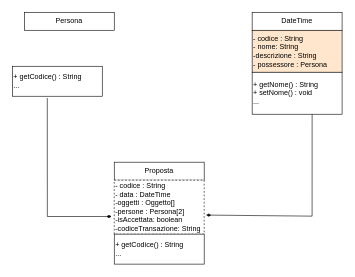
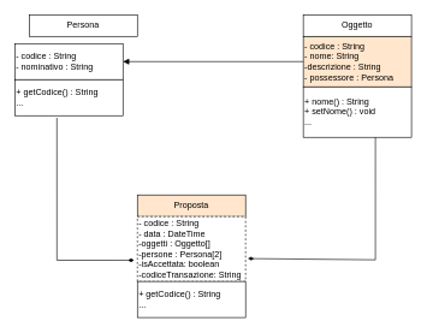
- <mxCell id="5" value="DateTime" style="rounded=0;whiteSpace=wrap;html=1;align=center;" parent="1" vertex="1"><mxGeometry x="420" y="20" width="150" height="30" as="geometry" /></mxCell>
+ <mxCell id="5" value="Oggetto" style="rounded=0;whiteSpace=wrap;html=1;align=center;" parent="1" vertex="1"><mxGeometry x="420" y="20" width="150" height="30" as="geometry" /></mxCell>
+ <mxCell id="3" value="&lt;div&gt;- codice : String&lt;/div&gt;&lt;div style=&quot;&quot;&gt;&lt;span style=&quot;background-color: initial;&quot;&gt;- nominativo : String&lt;/span&gt;&lt;/div&gt;" style="rounded=0;whiteSpace=wrap;html=1;align=left;" parent="1" vertex="1"><mxGeometry x="20" y="60" width="150" height="50" as="geometry" /></mxCell>
+ <mxCell id="6" style="edgeStyle=orthogonalEdgeStyle;rounded=0;hachureGap=4;orthogonalLoop=1;jettySize=auto;html=1;fontFamily=Architects Daughter;fontSource=https%3A%2F%2Ffonts.googleapis.com%2Fcss%3Ffamily%3DArchitects%2BDaughter;endArrow=none;endFill=0;exitX=1;exitY=0.5;exitDx=0;exitDy=0;entryX=0;entryY=0.5;entryDx=0;entryDy=0;startArrow=block;startFill=1;" parent="1" source="3" target="7" edge="1"><mxGeometry relative="1" as="geometry"><mxPoint x="410" y="130" as="targetPoint" /><Array as="points" /></mxGeometry></mxCell>
- <mxCell id="8" value="&lt;div&gt;+ getNome() : String&lt;/div&gt;&lt;div&gt;+ setNome() : void&lt;br&gt;&lt;/div&gt;&lt;div&gt;...&lt;/div&gt;" style="rounded=0;whiteSpace=wrap;html=1;align=left;" parent="1" vertex="1"><mxGeometry x="420" y="120" width="150" height="70" as="geometry" /></mxCell>
+ <mxCell id="8" value="&lt;div&gt;+ nome() : String&lt;/div&gt;&lt;div&gt;+ setNome() : void&lt;br&gt;&lt;/div&gt;&lt;div&gt;...&lt;/div&gt;" style="rounded=0;whiteSpace=wrap;html=1;align=left;" parent="1" vertex="1"><mxGeometry x="420" y="120" width="150" height="70" as="geometry" /></mxCell>
- <mxCell id="10" value="Proposta" style="rounded=0;whiteSpace=wrap;html=1;align=center;" parent="1" vertex="1"><mxGeometry x="190" y="270" width="150" height="30" as="geometry" /></mxCell>
+ <mxCell id="10" value="Proposta" style="rounded=0;whiteSpace=wrap;html=1;align=center;fillColor=#ffe6cc;" parent="1" vertex="1"><mxGeometry x="190" y="270" width="150" height="30" as="geometry" /></mxCell>
